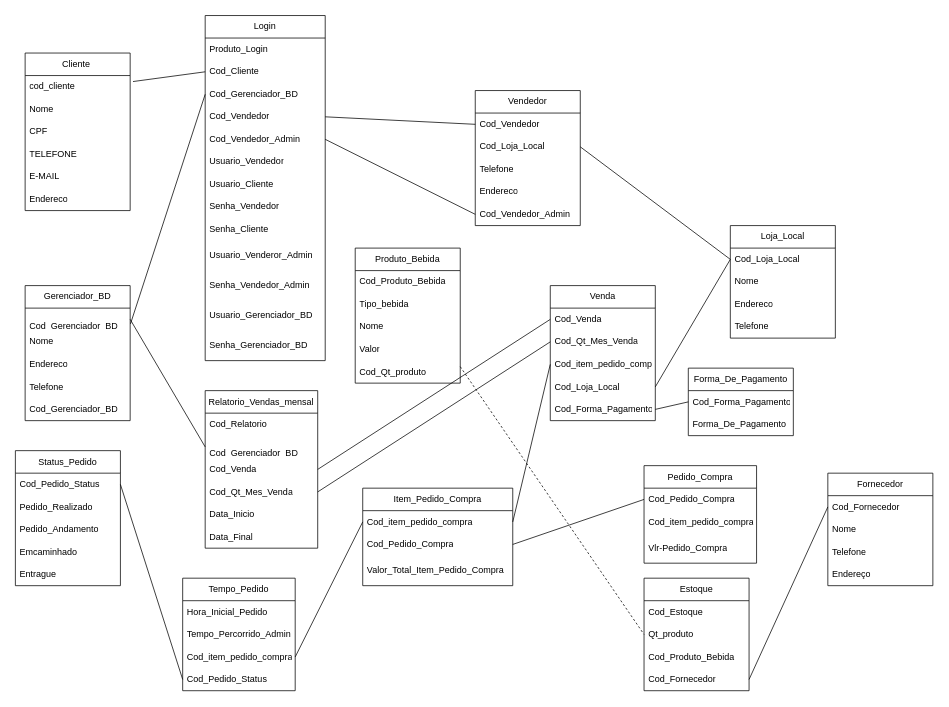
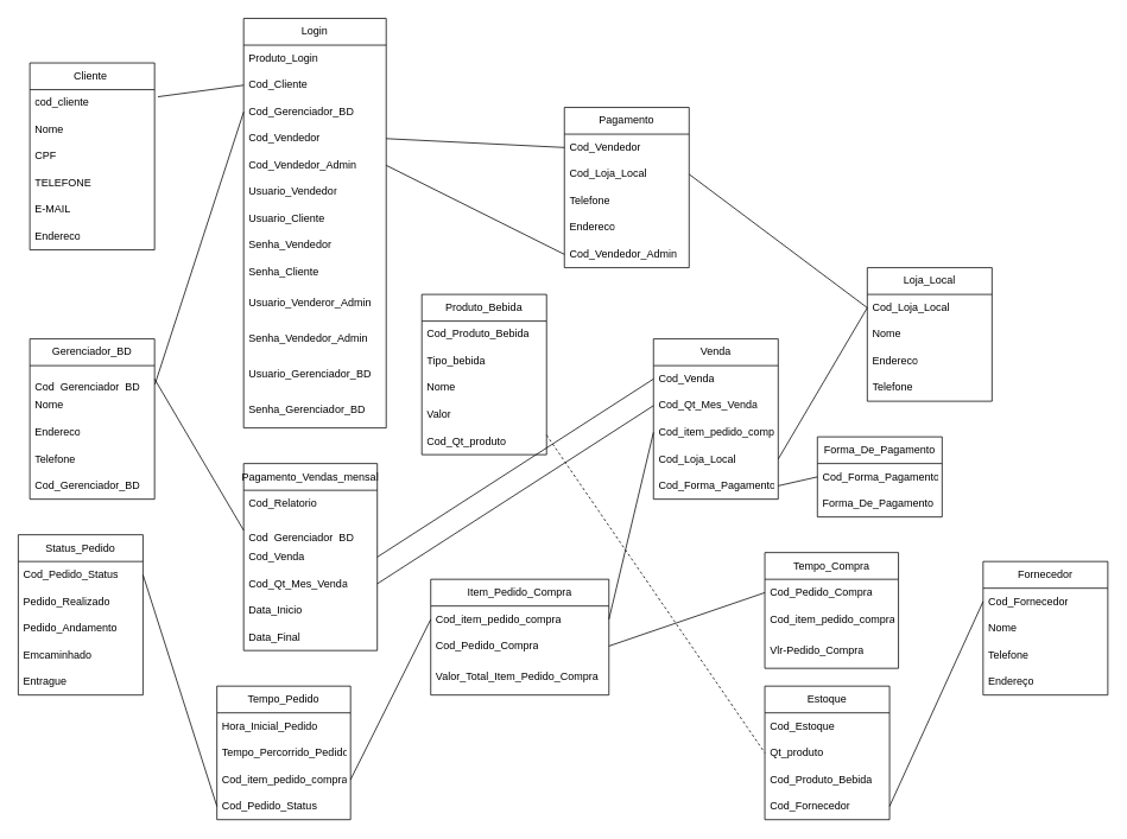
- <mxCell id="64" value="Vendedor" style="swimlane;fontStyle=0;childLayout=stackLayout;horizontal=1;startSize=30;horizontalStack=0;resizeParent=1;resizeParentMax=0;resizeLast=0;collapsible=1;marginBottom=0;whiteSpace=wrap;html=1;" vertex="1" parent="1"><mxGeometry x="633" y="120" width="140" height="180" as="geometry" /></mxCell>
+ <mxCell id="64" value="Pagamento" style="swimlane;fontStyle=0;childLayout=stackLayout;horizontal=1;startSize=30;horizontalStack=0;resizeParent=1;resizeParentMax=0;resizeLast=0;collapsible=1;marginBottom=0;whiteSpace=wrap;html=1;" vertex="1" parent="1"><mxGeometry x="633" y="120" width="140" height="180" as="geometry" /></mxCell>
- <mxCell id="84" value="Relatorio_Vendas_mensal" style="swimlane;fontStyle=0;childLayout=stackLayout;horizontal=1;startSize=30;horizontalStack=0;resizeParent=1;resizeParentMax=0;resizeLast=0;collapsible=1;marginBottom=0;whiteSpace=wrap;html=1;" vertex="1" parent="1"><mxGeometry x="273" y="520" width="150" height="210" as="geometry" /></mxCell>
+ <mxCell id="84" value="Pagamento_Vendas_mensal" style="swimlane;fontStyle=0;childLayout=stackLayout;horizontal=1;startSize=30;horizontalStack=0;resizeParent=1;resizeParentMax=0;resizeLast=0;collapsible=1;marginBottom=0;whiteSpace=wrap;html=1;" vertex="1" parent="1"><mxGeometry x="273" y="520" width="150" height="210" as="geometry" /></mxCell>
- <mxCell id="40" value="Pedido_Compra" style="swimlane;fontStyle=0;childLayout=stackLayout;horizontal=1;startSize=30;horizontalStack=0;resizeParent=1;resizeParentMax=0;resizeLast=0;collapsible=1;marginBottom=0;whiteSpace=wrap;html=1;" vertex="1" parent="1"><mxGeometry x="858" y="620" width="150" height="130" as="geometry" /></mxCell>
+ <mxCell id="40" value="Tempo_Compra" style="swimlane;fontStyle=0;childLayout=stackLayout;horizontal=1;startSize=30;horizontalStack=0;resizeParent=1;resizeParentMax=0;resizeLast=0;collapsible=1;marginBottom=0;whiteSpace=wrap;html=1;" vertex="1" parent="1"><mxGeometry x="858" y="620" width="150" height="130" as="geometry" /></mxCell>
- <mxCell id="47" value="Tempo_Percorrido_Admin" style="text;strokeColor=none;fillColor=none;align=left;verticalAlign=middle;spacingLeft=4;spacingRight=4;overflow=hidden;points=[[0,0.5],[1,0.5]];portConstraint=eastwest;rotatable=0;whiteSpace=wrap;html=1;" vertex="1" parent="45"><mxGeometry y="60" width="150" height="30" as="geometry" /></mxCell>
+ <mxCell id="47" value="Tempo_Percorrido_Pedido" style="text;strokeColor=none;fillColor=none;align=left;verticalAlign=middle;spacingLeft=4;spacingRight=4;overflow=hidden;points=[[0,0.5],[1,0.5]];portConstraint=eastwest;rotatable=0;whiteSpace=wrap;html=1;" vertex="1" parent="45"><mxGeometry y="60" width="150" height="30" as="geometry" /></mxCell>
